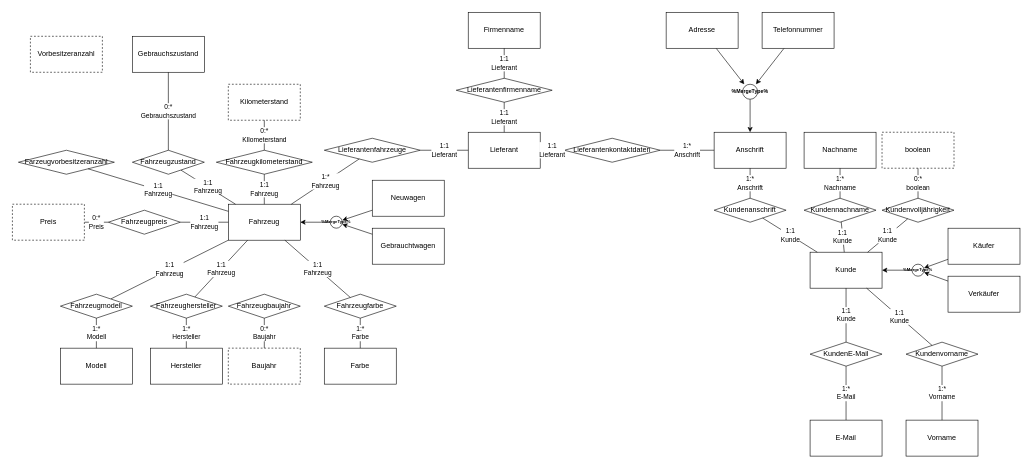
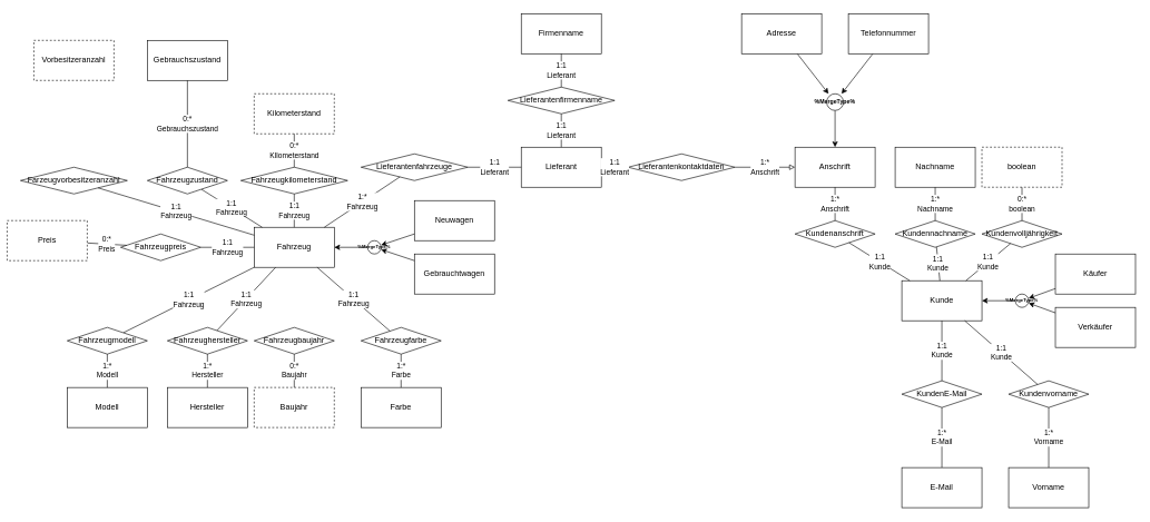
- <mxCell id="82" value="1:*&lt;br&gt;Anschrift" style="edgeStyle=none;rounded=0;orthogonalLoop=1;jettySize=auto;html=1;endArrow=none;endFill=0;" edge="1" parent="1" source="74" target="58"><mxGeometry relative="1" as="geometry"><mxPoint x="910" y="260" as="sourcePoint" /><mxPoint x="1460" y="200" as="targetPoint" /></mxGeometry></mxCell>
+ <mxCell id="82" value="1:*&lt;br&gt;Anschrift" style="edgeStyle=none;rounded=0;orthogonalLoop=1;jettySize=auto;html=1;endArrow=block;endFill=0;" edge="1" parent="1" source="74" target="58"><mxGeometry relative="1" as="geometry"><mxPoint x="910" y="260" as="sourcePoint" /><mxPoint x="1460" y="200" as="targetPoint" /></mxGeometry></mxCell>
- <mxCell id="27" value="Preis" style="rounded=0;whiteSpace=wrap;html=1;dashed=1;" vertex="1" parent="1"><mxGeometry x="20" y="340" width="120" height="60" as="geometry" /></mxCell>
+ <mxCell id="27" value="Preis" style="rounded=0;whiteSpace=wrap;html=1;dashed=1;" vertex="1" parent="1"><mxGeometry x="10" y="330" width="120" height="60" as="geometry" /></mxCell>
